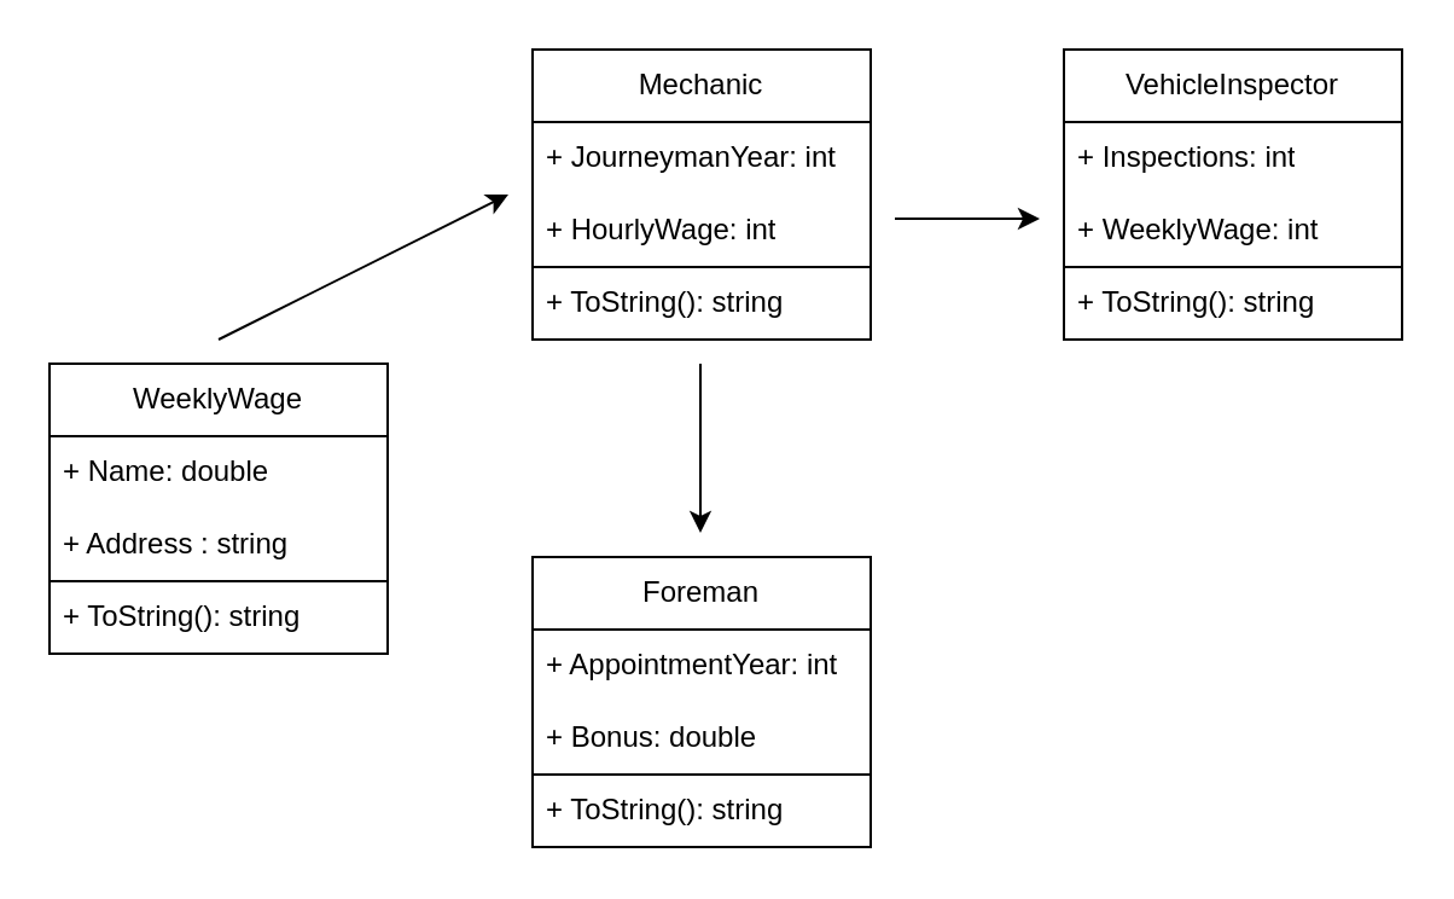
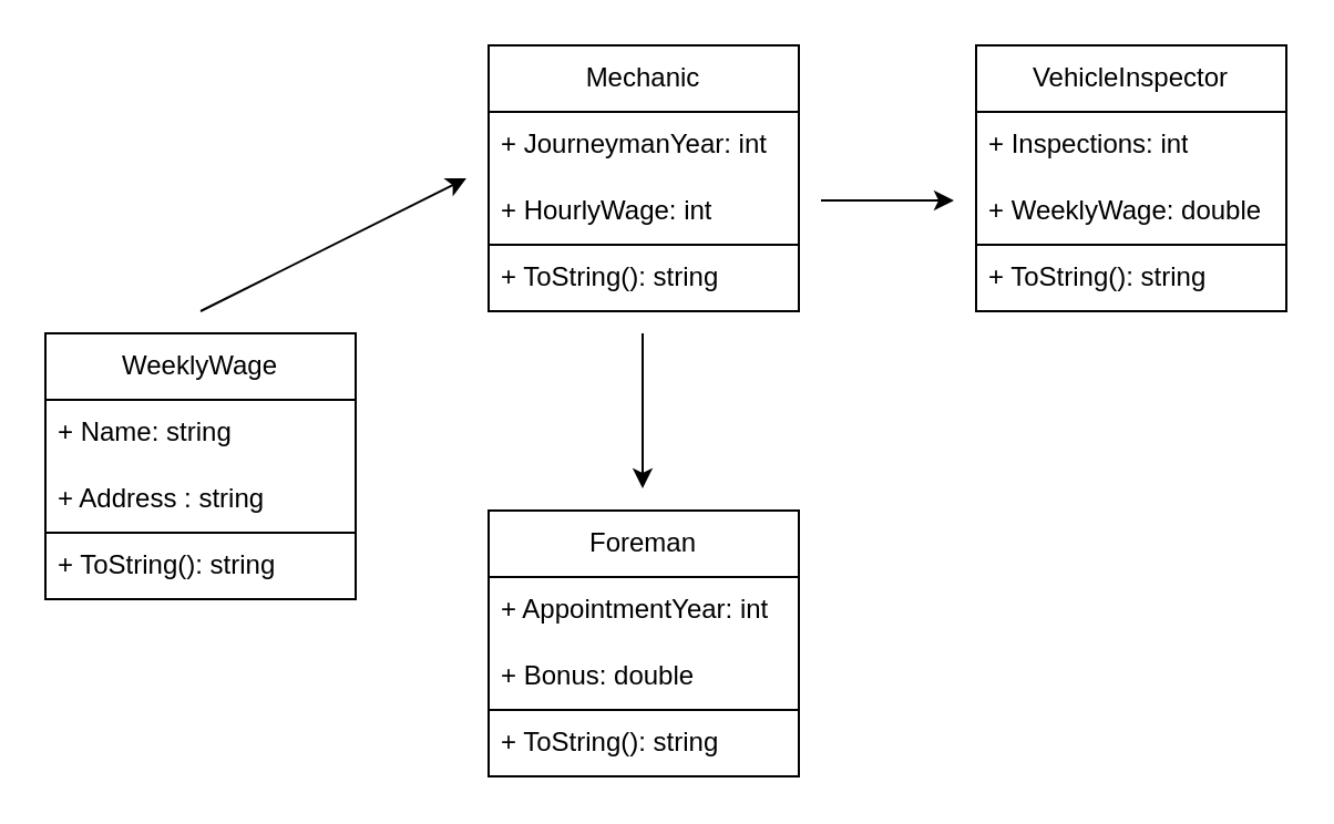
- <mxCell id="16" value="+ WeeklyWage: int" style="text;strokeColor=none;fillColor=none;align=left;verticalAlign=middle;spacingLeft=4;spacingRight=4;overflow=hidden;points=[[0,0.5],[1,0.5]];portConstraint=eastwest;rotatable=0;whiteSpace=wrap;html=1;" parent="14" vertex="1"><mxGeometry y="60" width="140" height="30" as="geometry" /></mxCell>
+ <mxCell id="16" value="+ WeeklyWage: double" style="text;strokeColor=none;fillColor=none;align=left;verticalAlign=middle;spacingLeft=4;spacingRight=4;overflow=hidden;points=[[0,0.5],[1,0.5]];portConstraint=eastwest;rotatable=0;whiteSpace=wrap;html=1;" parent="14" vertex="1"><mxGeometry y="60" width="140" height="30" as="geometry" /></mxCell>
- <mxCell id="3" value="+ Name: double" style="text;strokeColor=none;fillColor=none;align=left;verticalAlign=middle;spacingLeft=4;spacingRight=4;overflow=hidden;points=[[0,0.5],[1,0.5]];portConstraint=eastwest;rotatable=0;whiteSpace=wrap;html=1;" parent="2" vertex="1"><mxGeometry y="30" width="140" height="30" as="geometry" /></mxCell>
+ <mxCell id="3" value="+ Name: string" style="text;strokeColor=none;fillColor=none;align=left;verticalAlign=middle;spacingLeft=4;spacingRight=4;overflow=hidden;points=[[0,0.5],[1,0.5]];portConstraint=eastwest;rotatable=0;whiteSpace=wrap;html=1;" parent="2" vertex="1"><mxGeometry y="30" width="140" height="30" as="geometry" /></mxCell>
